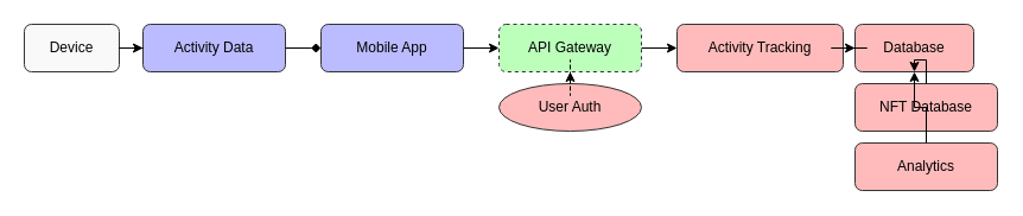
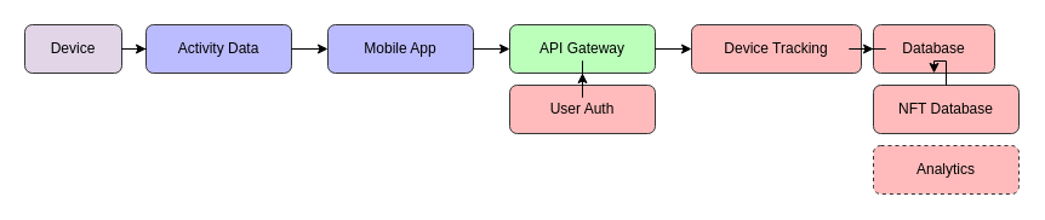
- <mxCell id="2" value="Device" style="rounded=1;whiteSpace=wrap;html=1;fillColor=#f9f9f9;strokeColor=#333333;" vertex="1" parent="1"><mxGeometry x="20" y="20" width="80" height="40" as="geometry" /></mxCell>
+ <mxCell id="2" value="Device" style="rounded=1;whiteSpace=wrap;html=1;fillColor=#e1d5e7;strokeColor=#333333;" vertex="1" parent="1"><mxGeometry x="20" y="20" width="80" height="40" as="geometry" /></mxCell>
- <mxCell id="12" style="edgeStyle=orthogonalEdgeStyle;rounded=0;orthogonalLoop=1;jettySize=auto;html=1;endArrow=diamond;" edge="1" parent="1" source="3" target="4"><mxGeometry relative="1" as="geometry" /></mxCell>
+ <mxCell id="12" style="edgeStyle=orthogonalEdgeStyle;rounded=0;orthogonalLoop=1;jettySize=auto;html=1;" edge="1" parent="1" source="3" target="4"><mxGeometry relative="1" as="geometry" /></mxCell>
- <mxCell id="5" value="API Gateway" style="rounded=1;whiteSpace=wrap;html=1;fillColor=#bfb;strokeColor=#333333;dashed=1;" vertex="1" parent="1"><mxGeometry x="420" y="20" width="120" height="40" as="geometry" /></mxCell>
+ <mxCell id="5" value="API Gateway" style="rounded=1;whiteSpace=wrap;html=1;fillColor=#bfb;strokeColor=#333333;" vertex="1" parent="1"><mxGeometry x="420" y="20" width="120" height="40" as="geometry" /></mxCell>
- <mxCell id="6" value="Activity Tracking" style="rounded=1;whiteSpace=wrap;html=1;fillColor=#fbb;strokeColor=#333333;" vertex="1" parent="1"><mxGeometry x="570" y="20" width="140" height="40" as="geometry" /></mxCell>
+ <mxCell id="6" value="Device Tracking" style="rounded=1;whiteSpace=wrap;html=1;fillColor=#fbb;strokeColor=#333333;" vertex="1" parent="1"><mxGeometry x="570" y="20" width="140" height="40" as="geometry" /></mxCell>
- <mxCell id="16" style="edgeStyle=orthogonalEdgeStyle;rounded=0;orthogonalLoop=1;jettySize=auto;html=1;dashed=1;" edge="1" parent="1" source="8" target="5"><mxGeometry relative="1" as="geometry" /></mxCell>
+ <mxCell id="16" style="edgeStyle=orthogonalEdgeStyle;rounded=0;orthogonalLoop=1;jettySize=auto;html=1;" edge="1" parent="1" source="8" target="5"><mxGeometry relative="1" as="geometry" /></mxCell>
- <mxCell id="8" value="User Auth" style="ellipse;whiteSpace=wrap;html=1;fillColor=#fbb;strokeColor=#333333;" vertex="1" parent="1"><mxGeometry x="420" y="70" width="120" height="40" as="geometry" /></mxCell>
+ <mxCell id="8" value="User Auth" style="rounded=1;whiteSpace=wrap;html=1;fillColor=#fbb;strokeColor=#333333;" vertex="1" parent="1"><mxGeometry x="420" y="70" width="120" height="40" as="geometry" /></mxCell>
- <mxCell id="18" style="edgeStyle=orthogonalEdgeStyle;rounded=0;orthogonalLoop=1;jettySize=auto;html=1;" edge="1" parent="1" source="10" target="7"><mxGeometry relative="1" as="geometry" /></mxCell>
- <mxCell id="10" value="Analytics" style="rounded=1;whiteSpace=wrap;html=1;fillColor=#fbb;strokeColor=#333333;" vertex="1" parent="1"><mxGeometry x="720" y="120" width="120" height="40" as="geometry" /></mxCell>
+ <mxCell id="10" value="Analytics" style="rounded=1;whiteSpace=wrap;html=1;fillColor=#fbb;strokeColor=#333333;dashed=1;" vertex="1" parent="1"><mxGeometry x="720" y="120" width="120" height="40" as="geometry" /></mxCell>
